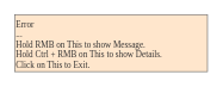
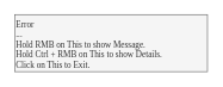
- <mxCell id="2" value="Error&lt;br&gt;...&lt;br&gt;Hold RMB on This to show Message.&lt;br&gt;Hold Ctrl + RMB on This to show Details.&lt;br&gt;Click on This to Exit." style="rounded=0;whiteSpace=wrap;html=1;fontFamily=Inconsolata;align=left;verticalAlign=top;fillColor=#ffe6cc;fontColor=#333333;strokeColor=#666666;" parent="1" vertex="1"><mxGeometry x="20" y="20" width="270" height="80" as="geometry" /></mxCell>
+ <mxCell id="2" value="Error&lt;br&gt;...&lt;br&gt;Hold RMB on This to show Message.&lt;br&gt;Hold Ctrl + RMB on This to show Details.&lt;br&gt;Click on This to Exit." style="rounded=0;whiteSpace=wrap;html=1;fontFamily=Inconsolata;align=left;verticalAlign=top;fillColor=#f5f5f5;fontColor=#333333;strokeColor=#666666;" parent="1" vertex="1"><mxGeometry x="20" y="20" width="270" height="80" as="geometry" /></mxCell>
